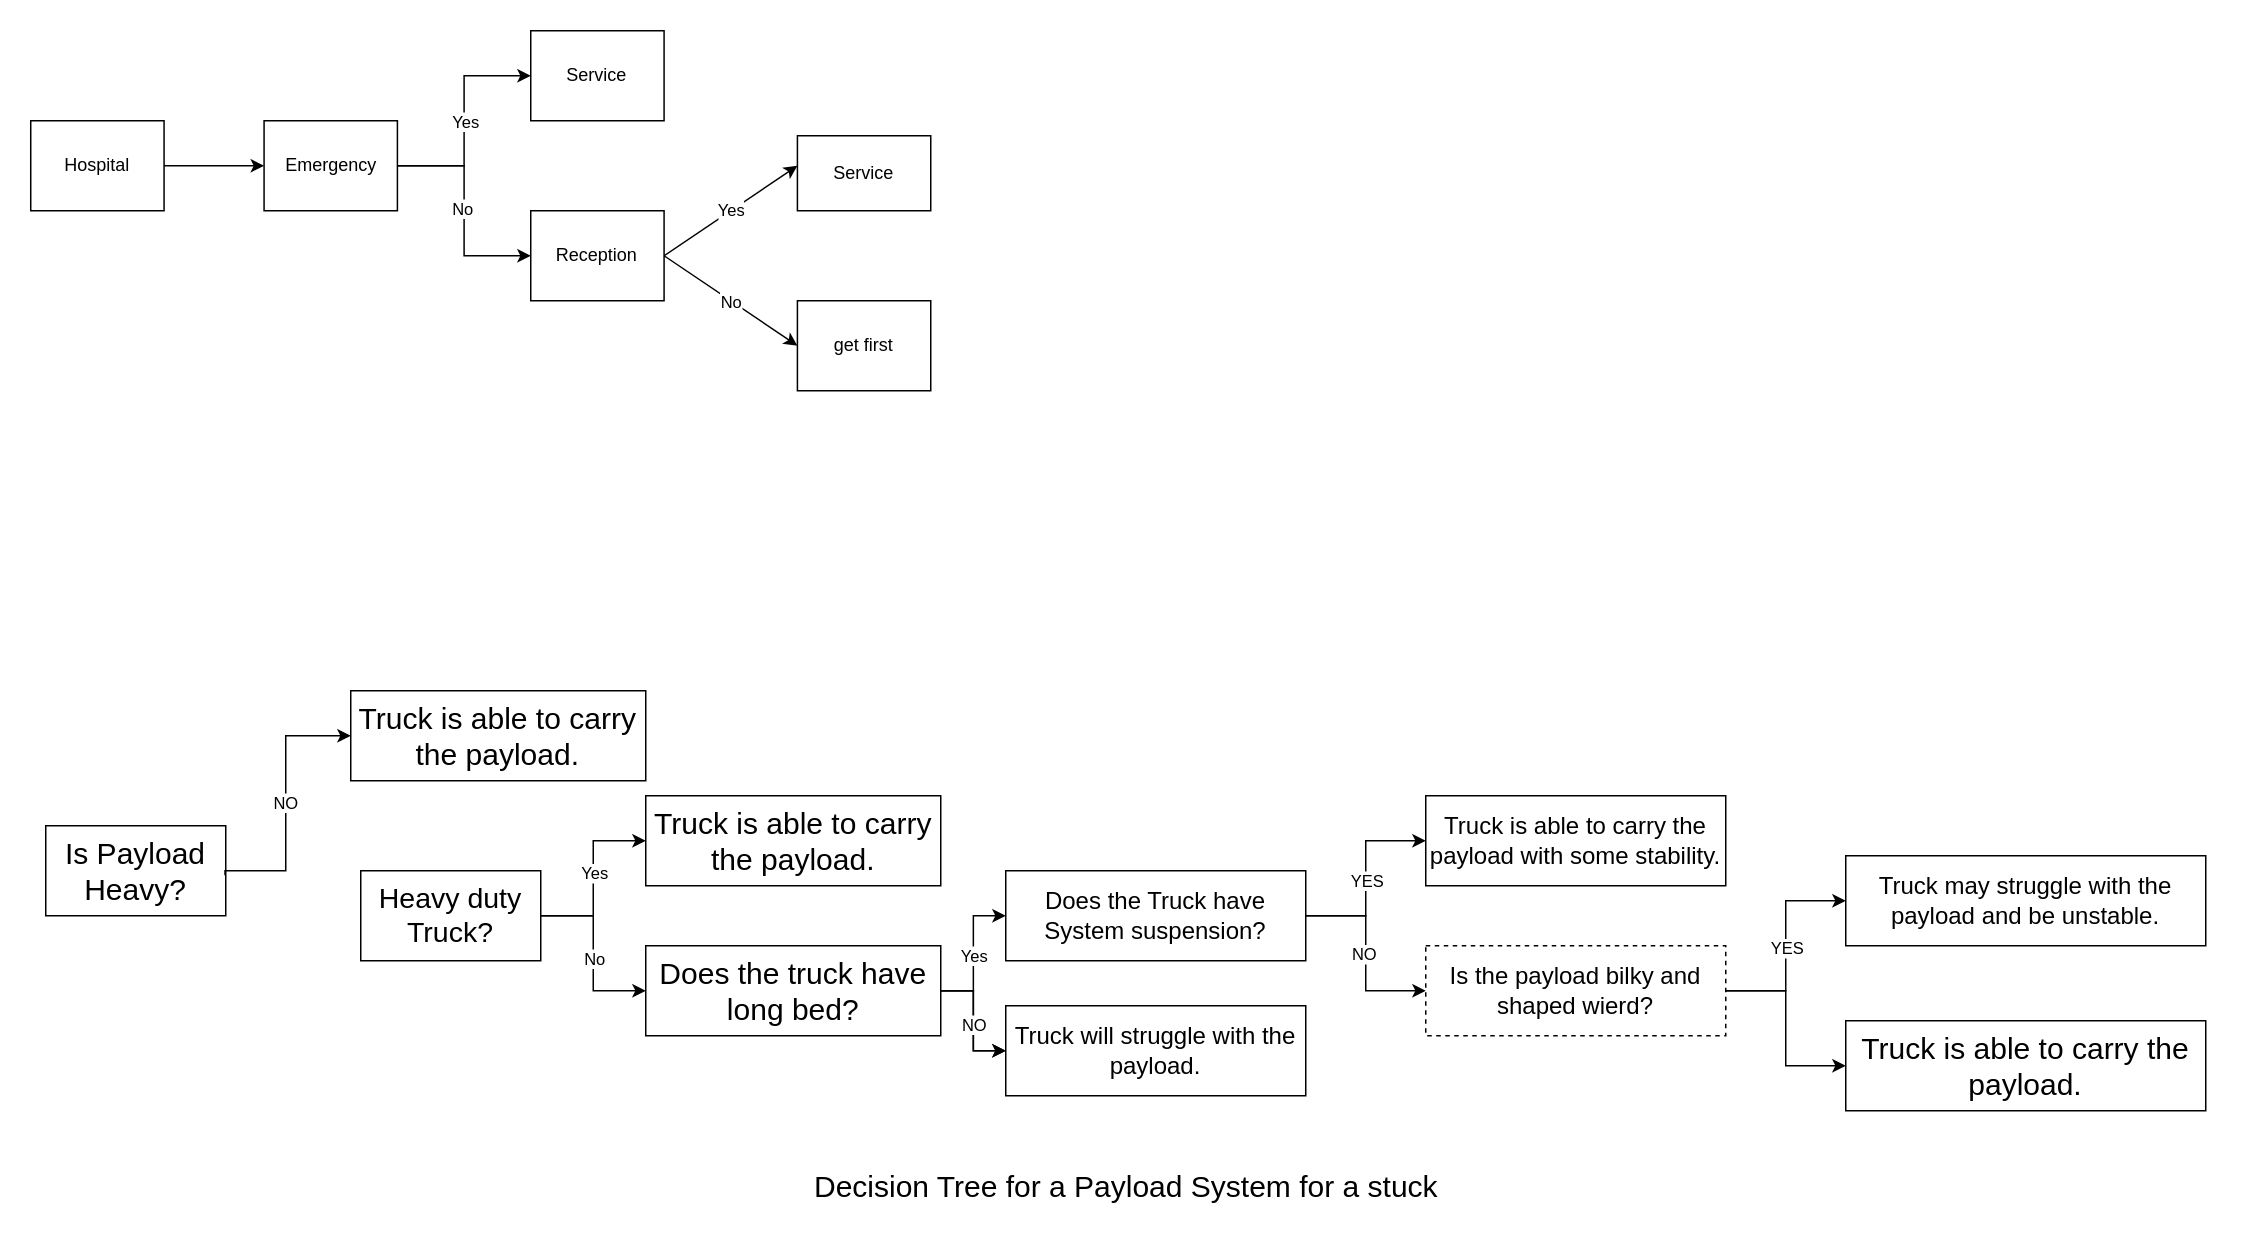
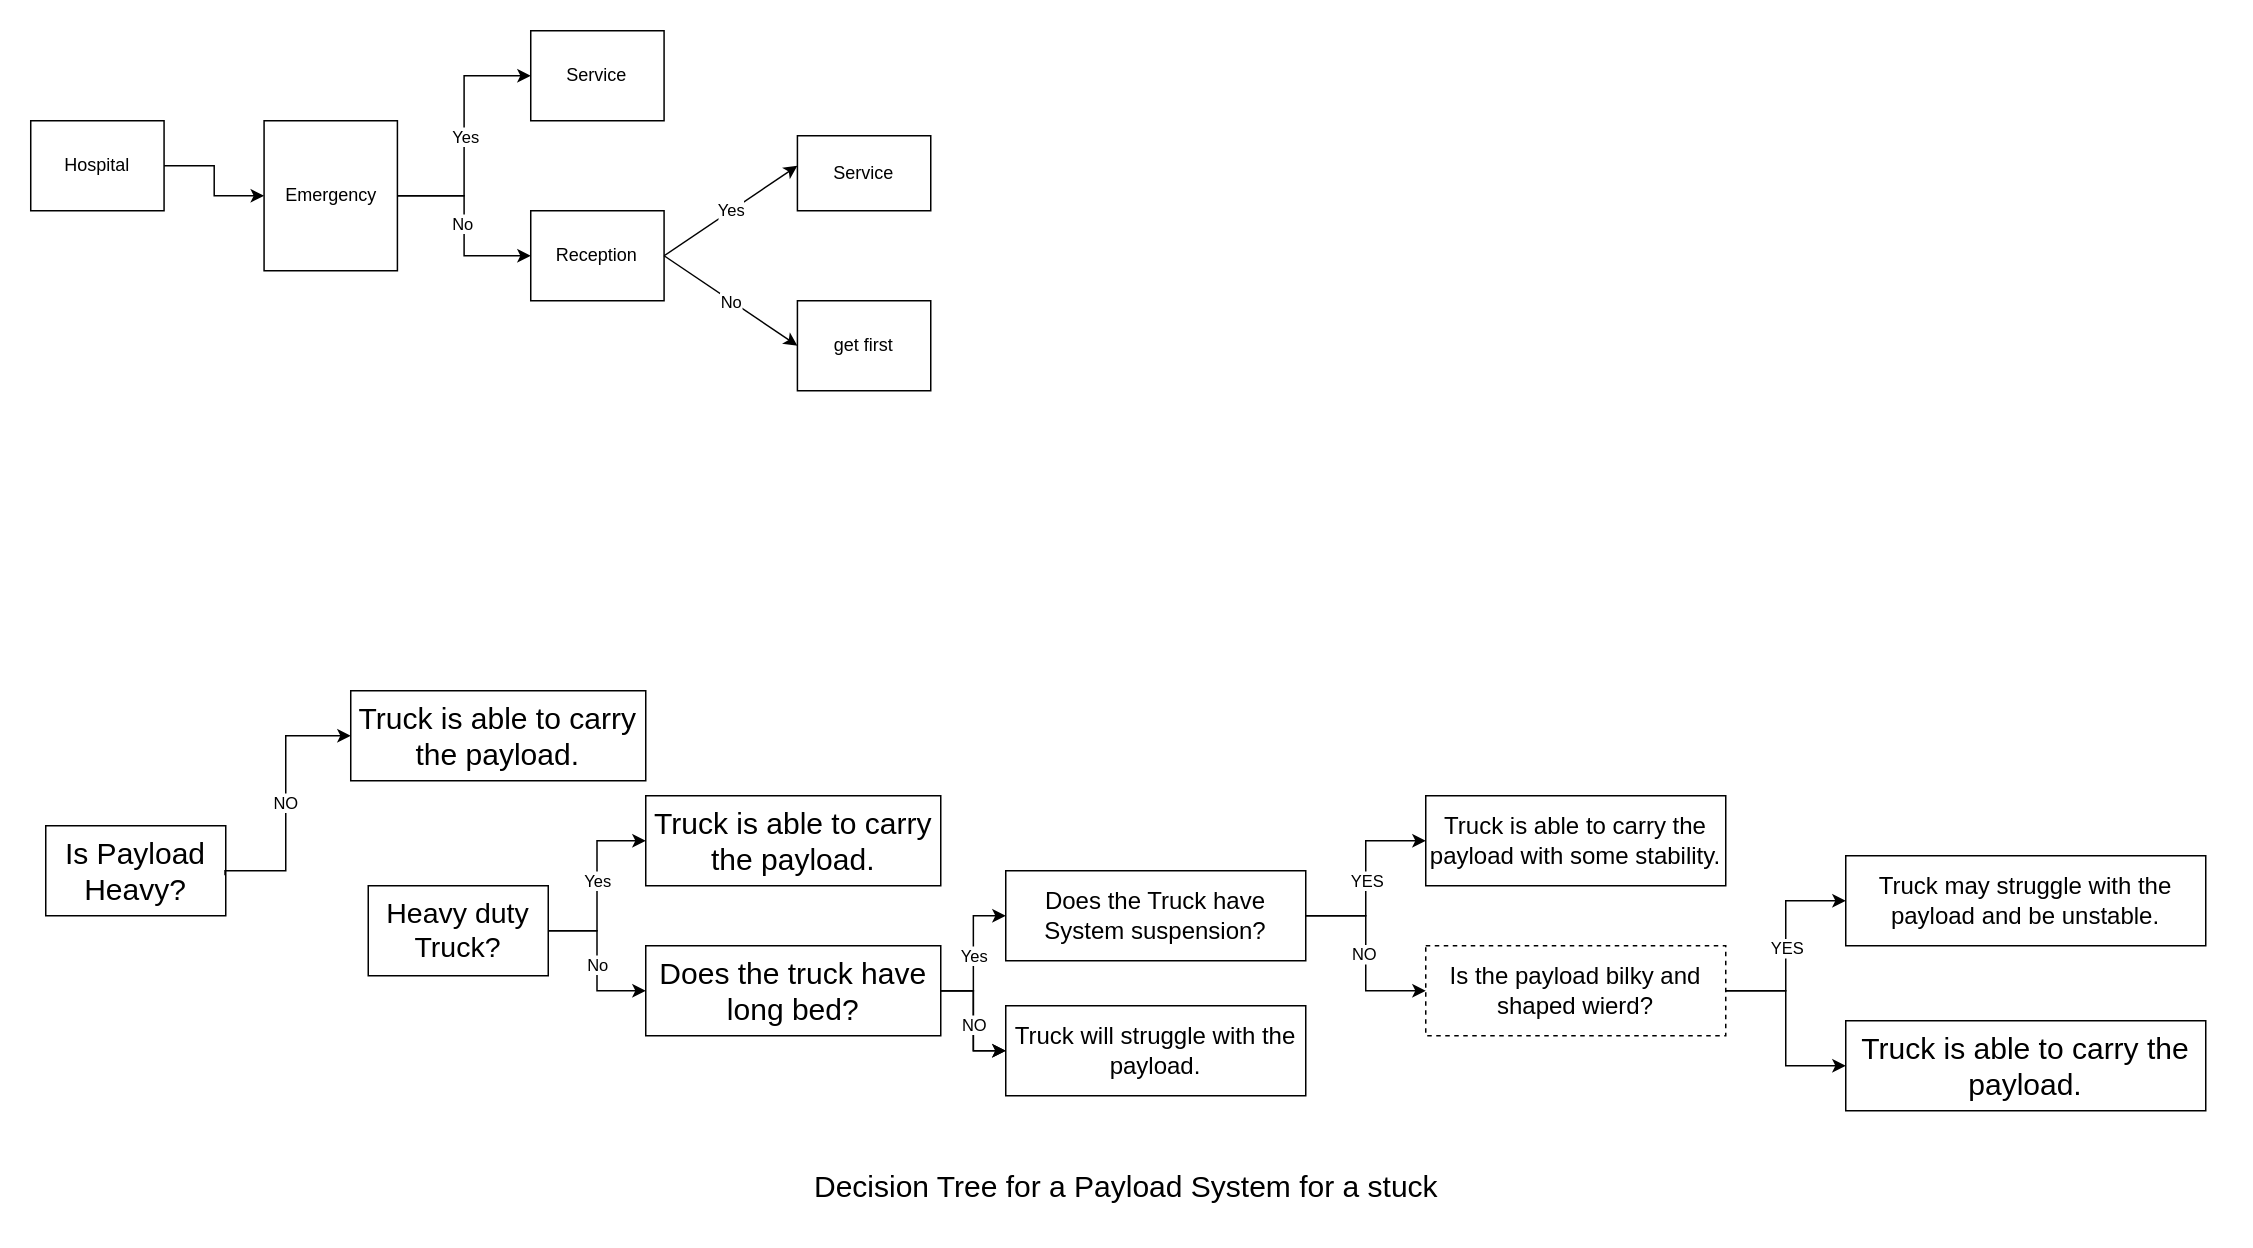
- <mxCell id="8" value="Emergency" style="rounded=0;whiteSpace=wrap;html=1;flipH=1;flipV=1;direction=east;" parent="1" vertex="1"><mxGeometry x="175.556" y="80" width="88.889" height="60" as="geometry" /></mxCell>
+ <mxCell id="8" value="Emergency" style="rounded=0;whiteSpace=wrap;html=1;flipH=1;flipV=1;direction=east;" parent="1" vertex="1"><mxGeometry x="175.556" y="80" width="88.889" height="100" as="geometry" /></mxCell>
- <mxCell id="24" value="Heavy duty Truck?" style="rounded=0;whiteSpace=wrap;html=1;fontSize=19;" vertex="1" parent="19"><mxGeometry x="210" y="120" width="120" height="60" as="geometry" /></mxCell>
+ <mxCell id="24" value="Heavy duty Truck?" style="rounded=0;whiteSpace=wrap;html=1;fontSize=19;" vertex="1" parent="19"><mxGeometry x="215" y="130" width="120" height="60" as="geometry" /></mxCell>
